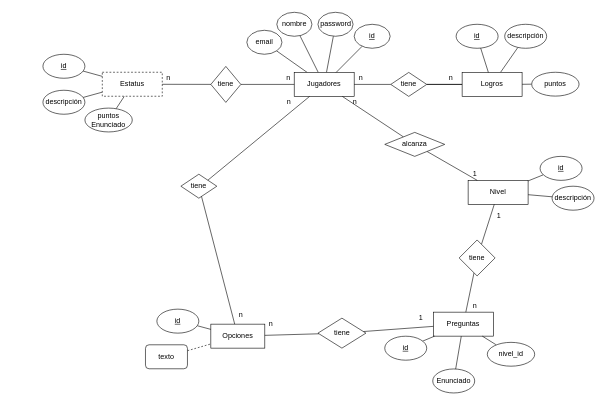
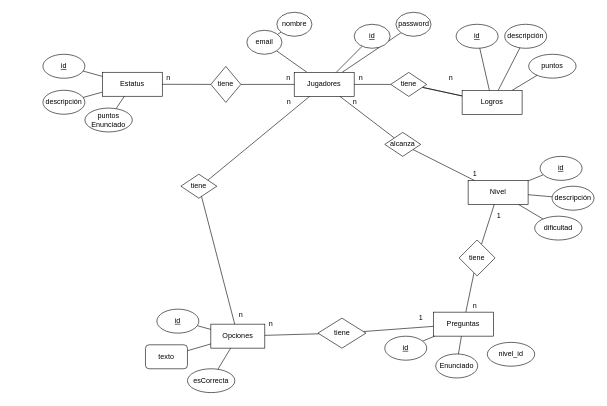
- <mxCell id="77" value="password" style="ellipse;whiteSpace=wrap;html=1;" vertex="1" parent="1"><mxGeometry x="529.59" y="20" width="58.59" height="40" as="geometry" /></mxCell>
+ <mxCell id="77" value="password" style="ellipse;whiteSpace=wrap;html=1;" vertex="1" parent="1"><mxGeometry x="659.59" y="20" width="58.59" height="40" as="geometry" /></mxCell>
- <mxCell id="2" style="rounded=0;orthogonalLoop=1;jettySize=auto;html=1;endArrow=none;endFill=0;" parent="1" source="3" target="6" edge="1"><mxGeometry relative="1" as="geometry"><mxPoint x="565.665" y="103.5" as="targetPoint" /></mxGeometry></mxCell>
+ <mxCell id="2" style="rounded=0;orthogonalLoop=1;jettySize=auto;html=1;endArrow=none;endFill=0;" parent="1" source="3" target="76" edge="1"><mxGeometry relative="1" as="geometry"><mxPoint x="565.665" y="103.5" as="targetPoint" /></mxGeometry></mxCell>
- <mxCell id="28" value="Estatus" style="whiteSpace=wrap;html=1;dashed=1;" parent="1" vertex="1"><mxGeometry x="170" y="120" width="100" height="40" as="geometry" /></mxCell>
+ <mxCell id="28" value="Estatus" style="whiteSpace=wrap;html=1;" parent="1" vertex="1"><mxGeometry x="170" y="120" width="100" height="40" as="geometry" /></mxCell>
- <mxCell id="14" value="Logros" style="whiteSpace=wrap;html=1;" parent="1" vertex="1"><mxGeometry x="770" y="120.25" width="100" height="40" as="geometry" /></mxCell>
+ <mxCell id="14" value="Logros" style="whiteSpace=wrap;html=1;" parent="1" vertex="1"><mxGeometry x="770" y="150.25" width="100" height="40" as="geometry" /></mxCell>
- <mxCell id="12" value="puntos" style="ellipse;whiteSpace=wrap;html=1;" parent="1" vertex="1"><mxGeometry x="886" y="120" width="79" height="39.75" as="geometry" /></mxCell>
+ <mxCell id="12" value="puntos" style="ellipse;whiteSpace=wrap;html=1;" parent="1" vertex="1"><mxGeometry x="881" y="90" width="79" height="39.75" as="geometry" /></mxCell>
- <mxCell id="45" value="alcanza" style="rhombus;whiteSpace=wrap;html=1;" parent="1" vertex="1"><mxGeometry x="641" y="220.25" width="100" height="40" as="geometry" /></mxCell>
+ <mxCell id="45" value="alcanza" style="rhombus;whiteSpace=wrap;html=1;" parent="1" vertex="1"><mxGeometry x="641" y="220.25" width="60" height="40" as="geometry" /></mxCell>
+ <mxCell id="19" style="rounded=0;orthogonalLoop=1;jettySize=auto;html=1;endArrow=none;endFill=0;" parent="1" source="20" target="21" edge="1"><mxGeometry relative="1" as="geometry"><mxPoint x="769.33" y="302.5" as="targetPoint" /></mxGeometry></mxCell>
+ <mxCell id="20" value="dificultad" style="ellipse;whiteSpace=wrap;html=1;" parent="1" vertex="1"><mxGeometry x="891" y="360" width="79" height="39.75" as="geometry" /></mxCell>
- <mxCell id="36" style="edgeStyle=none;rounded=0;orthogonalLoop=1;jettySize=auto;html=1;startArrow=none;startFill=0;endArrow=none;endFill=0;" parent="1" source="37" target="33" edge="1"><mxGeometry relative="1" as="geometry" /></mxCell>
- <mxCell id="61" style="rounded=0;orthogonalLoop=1;jettySize=auto;html=1;endArrow=none;endFill=0;dashed=1;" parent="1" source="62" target="60" edge="1"><mxGeometry relative="1" as="geometry"><mxPoint x="337.636" y="585.06" as="targetPoint" /></mxGeometry></mxCell>
+ <mxCell id="61" style="rounded=0;orthogonalLoop=1;jettySize=auto;html=1;endArrow=none;endFill=0;" parent="1" source="62" target="60" edge="1"><mxGeometry relative="1" as="geometry"><mxPoint x="337.636" y="585.06" as="targetPoint" /></mxGeometry></mxCell>
+ <mxCell id="63" style="rounded=0;orthogonalLoop=1;jettySize=auto;html=1;endArrow=none;endFill=0;startArrow=none;startFill=0;" parent="1" source="64" target="60" edge="1"><mxGeometry relative="1" as="geometry"><mxPoint x="355.056" y="585.06" as="targetPoint" /></mxGeometry></mxCell>
+ <mxCell id="64" value="esCorrecta" style="ellipse;whiteSpace=wrap;html=1;" parent="1" vertex="1"><mxGeometry x="312" y="614.43" width="79" height="39.75" as="geometry" /></mxCell>
- <mxCell id="32" value="Enunciado" style="ellipse;whiteSpace=wrap;html=1;" parent="1" vertex="1"><mxGeometry x="721" y="614.75" width="70" height="40" as="geometry" /></mxCell>
+ <mxCell id="32" value="Enunciado" style="ellipse;whiteSpace=wrap;html=1;" parent="1" vertex="1"><mxGeometry x="726" y="589.75" width="70" height="40" as="geometry" /></mxCell>
